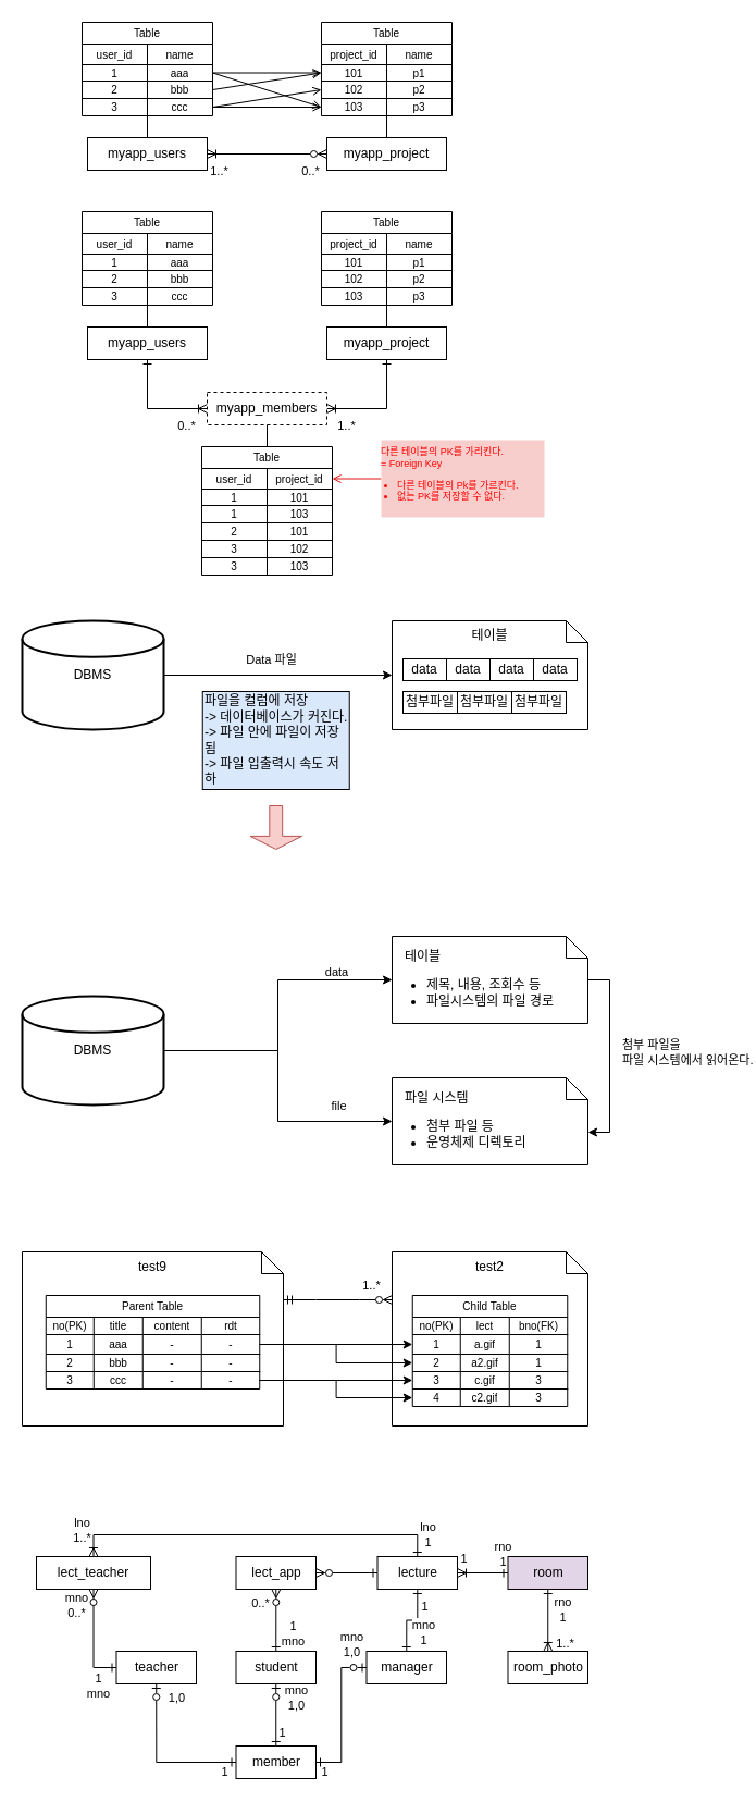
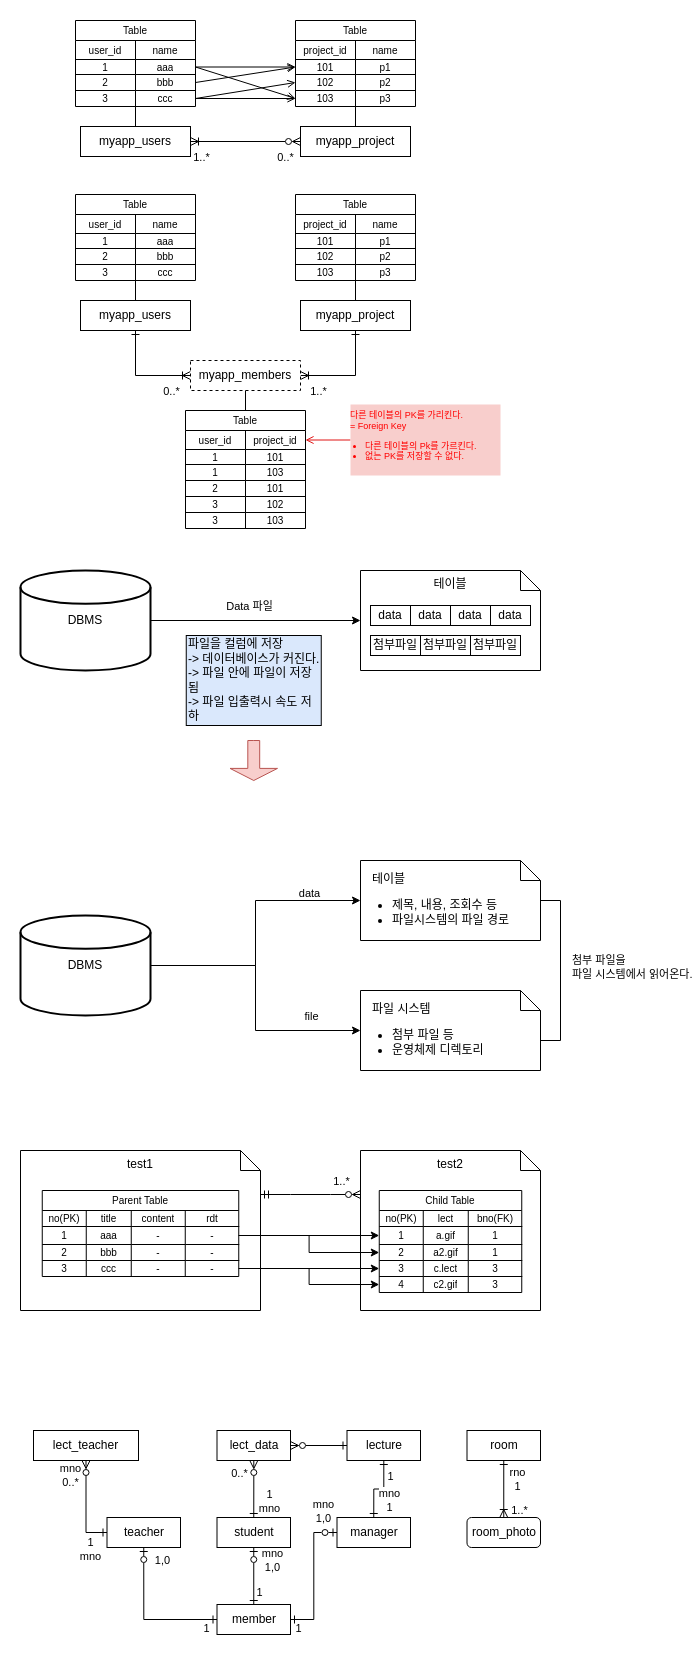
- <mxCell id="25" style="edgeStyle=orthogonalEdgeStyle;rounded=0;orthogonalLoop=1;jettySize=auto;html=1;entryX=0;entryY=0;entryDx=180;entryDy=50;entryPerimeter=0;" edge="1" parent="1" source="20" target="21"><mxGeometry relative="1" as="geometry"><Array as="points"><mxPoint x="560" y="900" /><mxPoint x="560" y="1040" /></Array></mxGeometry></mxCell>
+ <mxCell id="25" style="edgeStyle=orthogonalEdgeStyle;rounded=0;orthogonalLoop=1;jettySize=auto;html=1;entryX=0;entryY=0;entryDx=180;entryDy=50;entryPerimeter=0;endArrow=none;" edge="1" parent="1" source="20" target="21"><mxGeometry relative="1" as="geometry"><Array as="points"><mxPoint x="560" y="900" /><mxPoint x="560" y="1040" /></Array></mxGeometry></mxCell>
- <mxCell id="33" value="test9" style="shape=note;size=20;whiteSpace=wrap;html=1;verticalAlign=top;align=center;" vertex="1" parent="1"><mxGeometry x="20" y="1150" width="240" height="160" as="geometry" /></mxCell>
+ <mxCell id="33" value="test1" style="shape=note;size=20;whiteSpace=wrap;html=1;verticalAlign=top;align=center;" vertex="1" parent="1"><mxGeometry x="20" y="1150" width="240" height="160" as="geometry" /></mxCell>
- <mxCell id="71" value="c.gif" style="shape=partialRectangle;html=1;whiteSpace=wrap;connectable=0;strokeColor=inherit;overflow=hidden;fillColor=none;top=0;left=0;bottom=0;right=0;pointerEvents=1;fontSize=10;" vertex="1" parent="69"><mxGeometry x="44" width="45" height="16" as="geometry"><mxRectangle width="45" height="16" as="alternateBounds" /></mxGeometry></mxCell>
+ <mxCell id="71" value="c.lect" style="shape=partialRectangle;html=1;whiteSpace=wrap;connectable=0;strokeColor=inherit;overflow=hidden;fillColor=none;top=0;left=0;bottom=0;right=0;pointerEvents=1;fontSize=10;" vertex="1" parent="69"><mxGeometry x="44" width="45" height="16" as="geometry"><mxRectangle width="45" height="16" as="alternateBounds" /></mxGeometry></mxCell>
- <mxCell id="162" style="edgeStyle=orthogonalEdgeStyle;rounded=0;orthogonalLoop=1;jettySize=auto;html=1;exitX=0.5;exitY=0;exitDx=0;exitDy=0;entryX=0.5;entryY=0;entryDx=0;entryDy=0;startArrow=ERoneToMany;startFill=0;endArrow=ERone;endFill=0;" edge="1" parent="1" source="168" target="146"><mxGeometry relative="1" as="geometry" /></mxCell>
- <mxCell id="163" value="lno&lt;div&gt;1..*&lt;/div&gt;" style="edgeLabel;html=1;align=center;verticalAlign=middle;resizable=0;points=[];" vertex="1" connectable="0" parent="162"><mxGeometry x="-0.9" y="1" relative="1" as="geometry"><mxPoint x="-10" y="-8" as="offset" /></mxGeometry></mxCell>
- <mxCell id="164" value="&lt;div&gt;lno&lt;/div&gt;1" style="edgeLabel;html=1;align=center;verticalAlign=middle;resizable=0;points=[];" vertex="1" connectable="0" parent="162"><mxGeometry x="0.896" relative="1" as="geometry"><mxPoint x="9" y="-3" as="offset" /></mxGeometry></mxCell>
- <mxCell id="159" value="lect_app" style="html=1;whiteSpace=wrap;" vertex="1" parent="1"><mxGeometry x="216.5" y="1430" width="73.5" height="30" as="geometry" /></mxCell>
+ <mxCell id="159" value="lect_data" style="html=1;whiteSpace=wrap;" vertex="1" parent="1"><mxGeometry x="216.5" y="1430" width="73.5" height="30" as="geometry" /></mxCell>
- <mxCell id="143" style="edgeStyle=orthogonalEdgeStyle;rounded=0;orthogonalLoop=1;jettySize=auto;html=1;entryX=0;entryY=0.5;entryDx=0;entryDy=0;strokeColor=default;align=center;verticalAlign=middle;fontFamily=Helvetica;fontSize=11;fontColor=default;labelBackgroundColor=default;startArrow=ERoneToMany;startFill=0;endArrow=ERone;endFill=0;" edge="1" parent="1" source="146" target="150"><mxGeometry relative="1" as="geometry" /></mxCell>
- <mxCell id="144" value="rno&lt;div&gt;1&lt;/div&gt;" style="edgeLabel;html=1;align=center;verticalAlign=middle;resizable=0;points=[];" vertex="1" connectable="0" parent="143"><mxGeometry x="0.115" relative="1" as="geometry"><mxPoint x="15" y="-18" as="offset" /></mxGeometry></mxCell>
- <mxCell id="145" value="1" style="edgeLabel;html=1;align=center;verticalAlign=middle;resizable=0;points=[];" vertex="1" connectable="0" parent="143"><mxGeometry x="-0.793" y="1" relative="1" as="geometry"><mxPoint y="-13" as="offset" /></mxGeometry></mxCell>
- <mxCell id="150" value="room" style="html=1;whiteSpace=wrap;fillColor=#e1d5e7;" vertex="1" parent="1"><mxGeometry x="466.5" y="1430" width="73.5" height="30" as="geometry" /></mxCell>
+ <mxCell id="150" value="room" style="html=1;whiteSpace=wrap;" vertex="1" parent="1"><mxGeometry x="466.5" y="1430" width="73.5" height="30" as="geometry" /></mxCell>
- <mxCell id="160" value="room_photo" style="html=1;whiteSpace=wrap;" vertex="1" parent="1"><mxGeometry x="466.5" y="1517" width="73.5" height="30" as="geometry" /></mxCell>
+ <mxCell id="160" value="room_photo" style="html=1;whiteSpace=wrap;rounded=1;" vertex="1" parent="1"><mxGeometry x="466.5" y="1517" width="73.5" height="30" as="geometry" /></mxCell>
